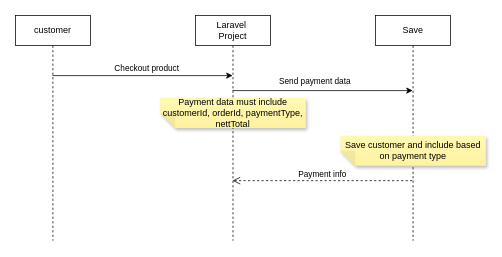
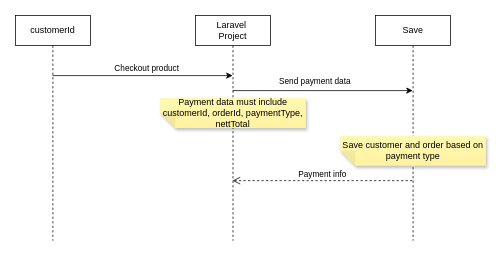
- <mxCell id="4" value="customer" style="shape=umlLifeline;perimeter=lifelinePerimeter;whiteSpace=wrap;html=1;container=1;dropTarget=0;collapsible=0;recursiveResize=0;outlineConnect=0;portConstraint=eastwest;newEdgeStyle={&quot;curved&quot;:0,&quot;rounded&quot;:0};" vertex="1" parent="1"><mxGeometry x="20" y="20" width="100" height="300" as="geometry" /></mxCell>
+ <mxCell id="4" value="customerId" style="shape=umlLifeline;perimeter=lifelinePerimeter;whiteSpace=wrap;html=1;container=1;dropTarget=0;collapsible=0;recursiveResize=0;outlineConnect=0;portConstraint=eastwest;newEdgeStyle={&quot;curved&quot;:0,&quot;rounded&quot;:0};" vertex="1" parent="1"><mxGeometry x="20" y="20" width="100" height="300" as="geometry" /></mxCell>
- <mxCell id="11" value="Save customer and include based on payment type" style="shape=note;whiteSpace=wrap;html=1;backgroundOutline=1;fontColor=#000000;darkOpacity=0.05;fillColor=#FFF9B2;strokeColor=none;fillStyle=solid;direction=west;gradientDirection=north;gradientColor=#FFF2A1;shadow=1;size=20;pointerEvents=1;align=center;" vertex="1" parent="1"><mxGeometry x="453" y="180" width="194" height="40" as="geometry" /></mxCell>
+ <mxCell id="11" value="Save customer and order based on payment type" style="shape=note;whiteSpace=wrap;html=1;backgroundOutline=1;fontColor=#000000;darkOpacity=0.05;fillColor=#FFF9B2;strokeColor=none;fillStyle=solid;direction=west;gradientDirection=north;gradientColor=#FFF2A1;shadow=1;size=20;pointerEvents=1;align=center;" vertex="1" parent="1"><mxGeometry x="453" y="180" width="194" height="40" as="geometry" /></mxCell>
